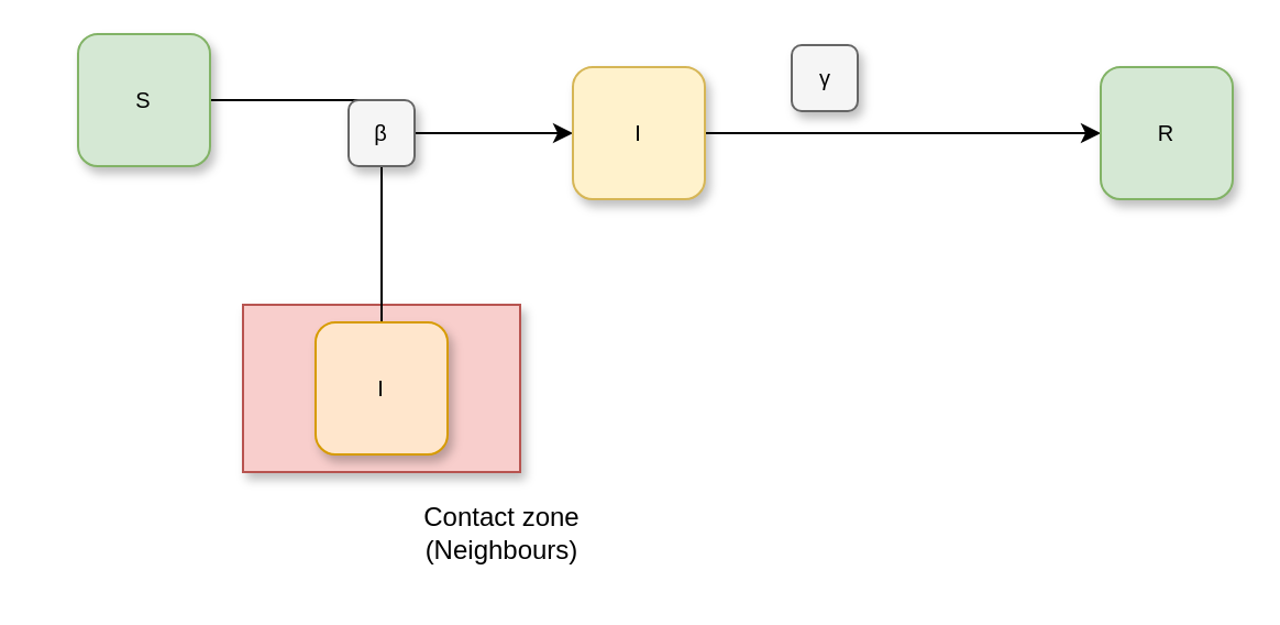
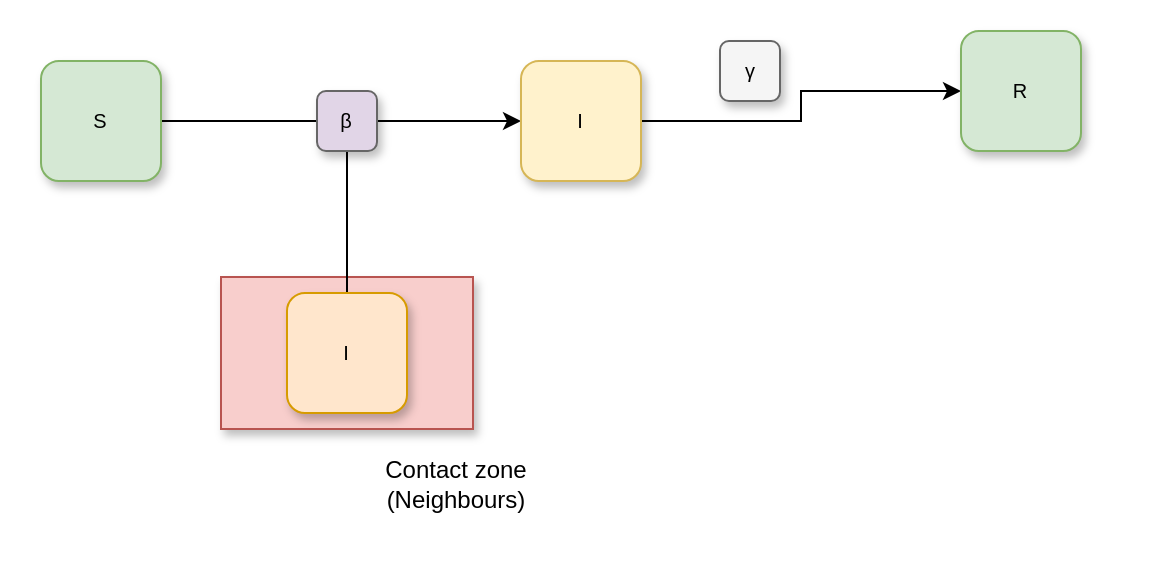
- <mxCell id="4" value="&lt;span style=&quot;font-size: 10px&quot;&gt;S&lt;/span&gt;" style="whiteSpace=wrap;html=1;aspect=fixed;fillColor=#d5e8d4;strokeColor=#82b366;rounded=1;shadow=1;sketch=0;" parent="1" vertex="1"><mxGeometry x="35" y="15" width="60" height="60" as="geometry" /></mxCell>
+ <mxCell id="4" value="&lt;span style=&quot;font-size: 10px&quot;&gt;S&lt;/span&gt;" style="whiteSpace=wrap;html=1;aspect=fixed;fillColor=#d5e8d4;strokeColor=#82b366;rounded=1;shadow=1;sketch=0;" parent="1" vertex="1"><mxGeometry x="20" y="30" width="60" height="60" as="geometry" /></mxCell>
- <mxCell id="11" value="&lt;span style=&quot;color: rgb(0 , 0 , 0) ; font-family: &amp;#34;arial&amp;#34; , &amp;#34;helvetica&amp;#34; , sans-serif ; font-size: 10px&quot;&gt;β&lt;/span&gt;" style="whiteSpace=wrap;html=1;aspect=fixed;rounded=1;shadow=1;sketch=0;fillColor=#f5f5f5;strokeColor=#666666;fontColor=#333333;" parent="1" vertex="1"><mxGeometry x="158" y="45" width="30" height="30" as="geometry" /></mxCell>
+ <mxCell id="11" value="&lt;span style=&quot;color: rgb(0 , 0 , 0) ; font-family: &amp;#34;arial&amp;#34; , &amp;#34;helvetica&amp;#34; , sans-serif ; font-size: 10px&quot;&gt;β&lt;/span&gt;" style="whiteSpace=wrap;html=1;aspect=fixed;rounded=1;shadow=1;sketch=0;fillColor=#e1d5e7;strokeColor=#666666;fontColor=#333333;" parent="1" vertex="1"><mxGeometry x="158" y="45" width="30" height="30" as="geometry" /></mxCell>
- <mxCell id="7" value="&lt;span style=&quot;font-size: 10px&quot;&gt;R&lt;/span&gt;" style="whiteSpace=wrap;html=1;aspect=fixed;fillColor=#d5e8d4;strokeColor=#82b366;rounded=1;shadow=1;sketch=0;" parent="1" vertex="1"><mxGeometry x="500" y="30" width="60" height="60" as="geometry" /></mxCell>
+ <mxCell id="7" value="&lt;span style=&quot;font-size: 10px&quot;&gt;R&lt;/span&gt;" style="whiteSpace=wrap;html=1;aspect=fixed;fillColor=#d5e8d4;strokeColor=#82b366;rounded=1;shadow=1;sketch=0;" parent="1" vertex="1"><mxGeometry x="480" y="15" width="60" height="60" as="geometry" /></mxCell>
